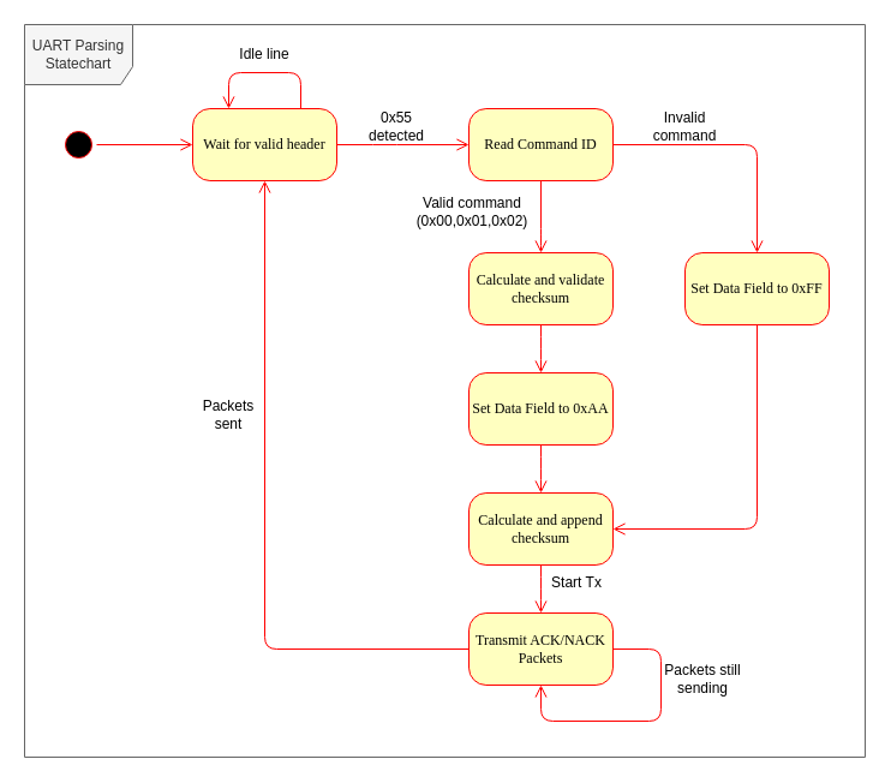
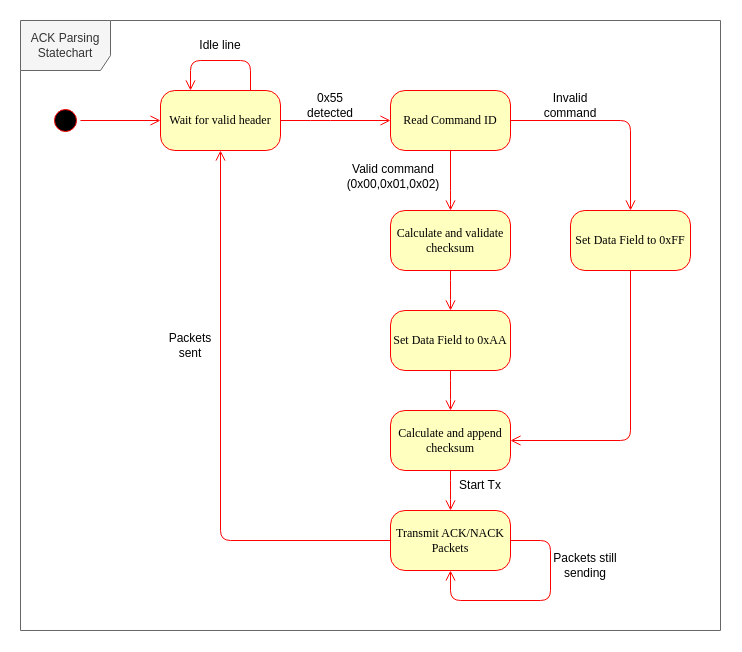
- <mxCell id="28" value="UART Parsing Statechart" style="shape=umlFrame;whiteSpace=wrap;html=1;pointerEvents=0;fillColor=#f5f5f5;fontColor=#333333;strokeColor=#666666;width=90;height=50;" vertex="1" parent="1"><mxGeometry x="20" y="20" width="700" height="610" as="geometry" /></mxCell>
+ <mxCell id="28" value="ACK Parsing Statechart" style="shape=umlFrame;whiteSpace=wrap;html=1;pointerEvents=0;fillColor=#f5f5f5;fontColor=#333333;strokeColor=#666666;width=90;height=50;" vertex="1" parent="1"><mxGeometry x="20" y="20" width="700" height="610" as="geometry" /></mxCell>
